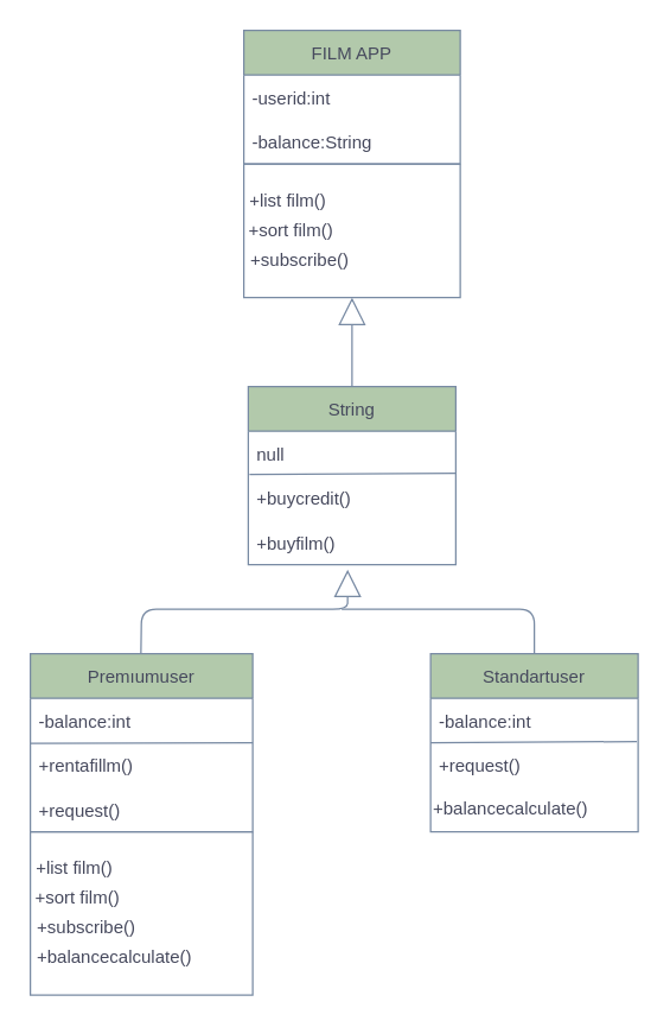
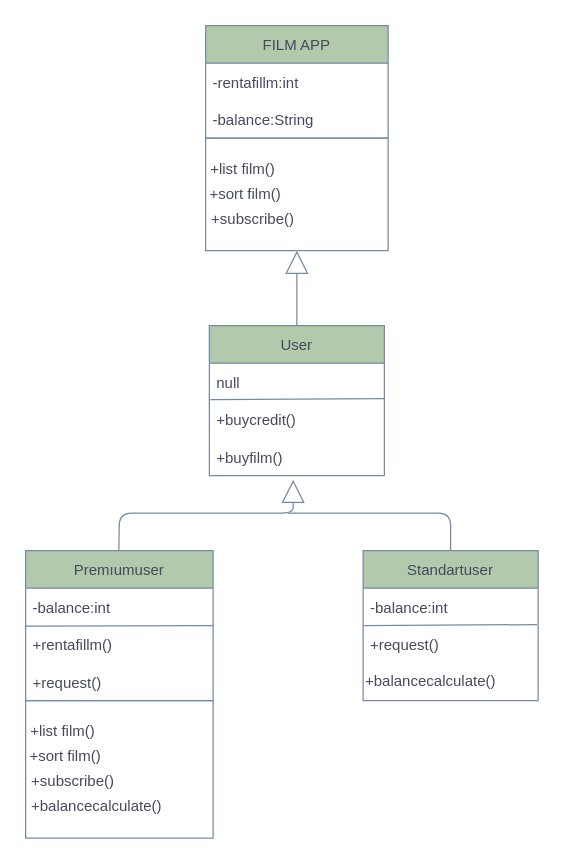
- <mxCell id="3" value="-userid:int" style="text;strokeColor=none;fillColor=none;align=left;verticalAlign=middle;spacingLeft=4;spacingRight=4;overflow=hidden;points=[[0,0.5],[1,0.5]];portConstraint=eastwest;rotatable=0;rounded=0;sketch=0;fontColor=#46495D;" vertex="1" parent="2"><mxGeometry y="30" width="146" height="30" as="geometry" /></mxCell>
+ <mxCell id="3" value="-rentafillm:int" style="text;strokeColor=none;fillColor=none;align=left;verticalAlign=middle;spacingLeft=4;spacingRight=4;overflow=hidden;points=[[0,0.5],[1,0.5]];portConstraint=eastwest;rotatable=0;rounded=0;sketch=0;fontColor=#46495D;" vertex="1" parent="2"><mxGeometry y="30" width="146" height="30" as="geometry" /></mxCell>
- <mxCell id="9" value="String" style="swimlane;fontStyle=0;childLayout=stackLayout;horizontal=1;startSize=30;horizontalStack=0;resizeParent=1;resizeParentMax=0;resizeLast=0;collapsible=1;marginBottom=0;rounded=0;sketch=0;fontColor=#46495D;strokeColor=#788AA3;fillColor=#B2C9AB;" vertex="1" parent="1"><mxGeometry x="167" y="260" width="140" height="120" as="geometry" /></mxCell>
+ <mxCell id="9" value="User" style="swimlane;fontStyle=0;childLayout=stackLayout;horizontal=1;startSize=30;horizontalStack=0;resizeParent=1;resizeParentMax=0;resizeLast=0;collapsible=1;marginBottom=0;rounded=0;sketch=0;fontColor=#46495D;strokeColor=#788AA3;fillColor=#B2C9AB;" vertex="1" parent="1"><mxGeometry x="167" y="260" width="140" height="120" as="geometry" /></mxCell>
